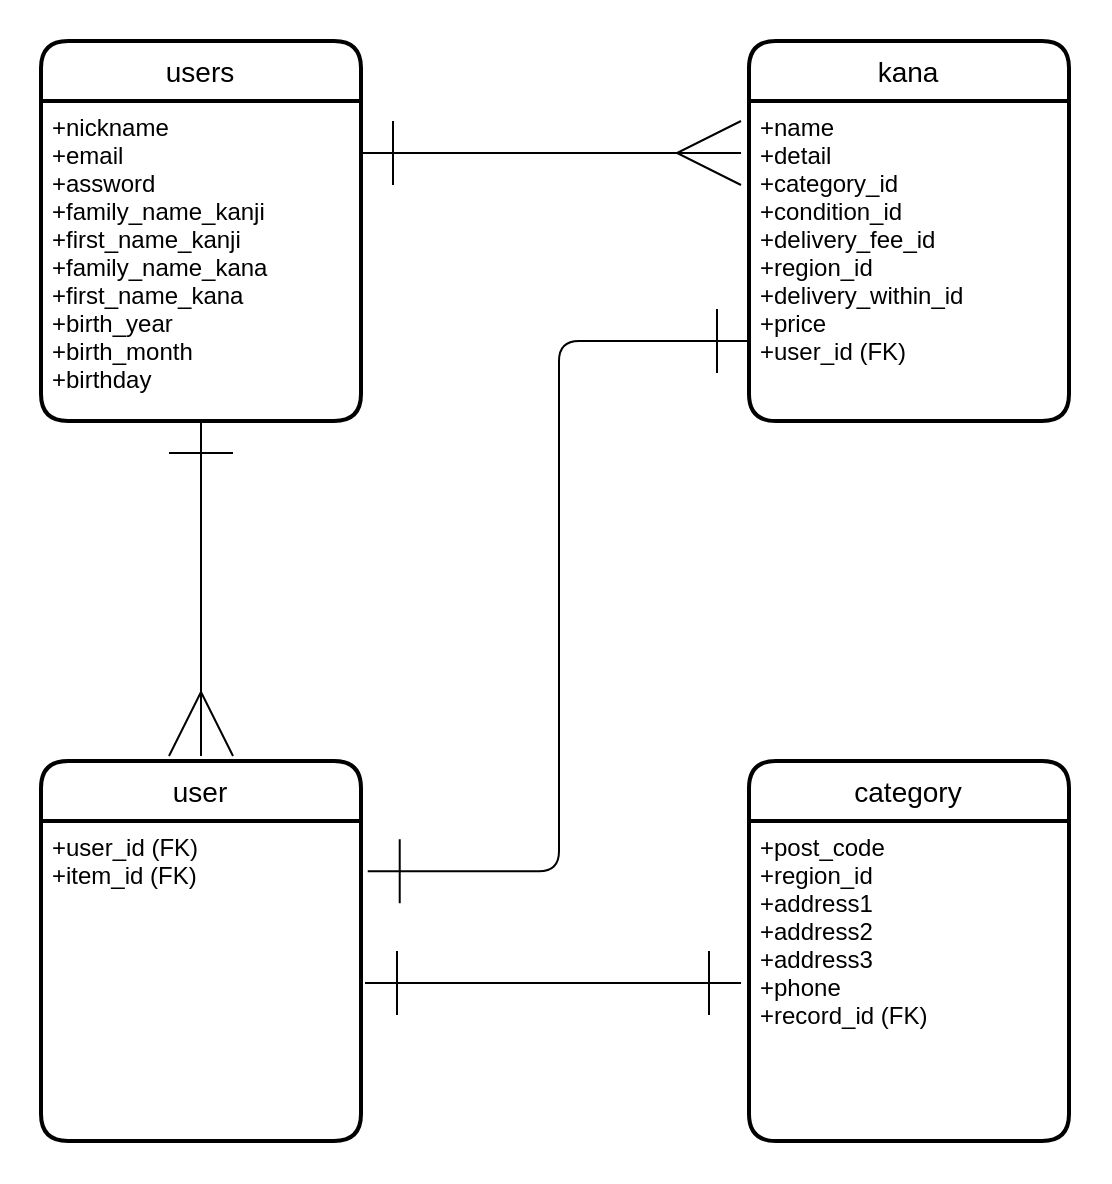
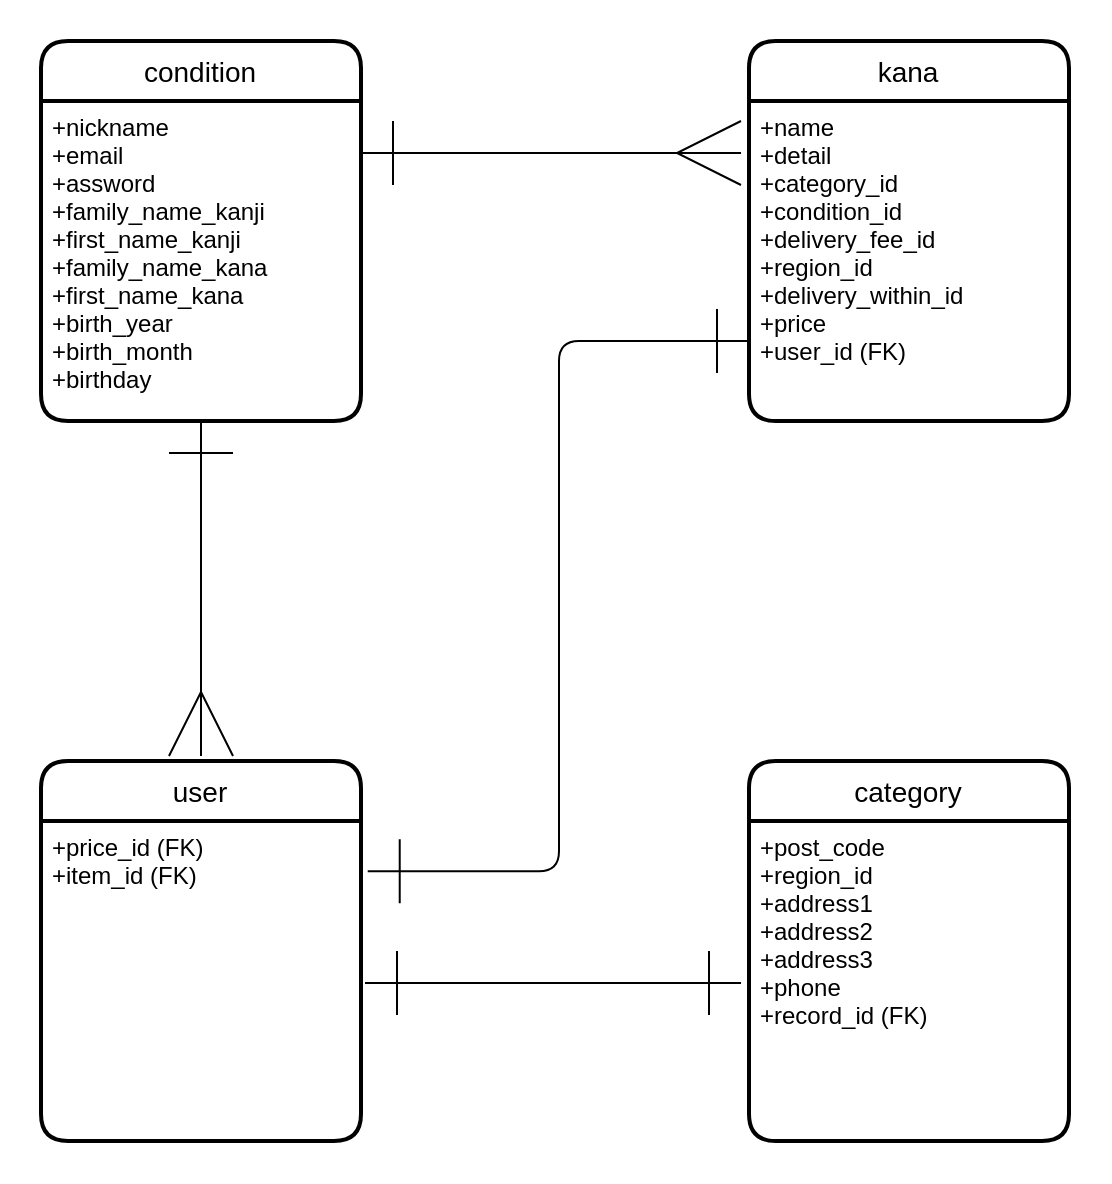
- <mxCell id="6" value="users" style="swimlane;childLayout=stackLayout;horizontal=1;startSize=30;horizontalStack=0;rounded=1;fontSize=14;fontStyle=0;strokeWidth=2;resizeParent=0;resizeLast=1;shadow=0;dashed=0;align=center;" parent="1" vertex="1"><mxGeometry x="20" y="20" width="160" height="190" as="geometry" /></mxCell>
+ <mxCell id="6" value="condition" style="swimlane;childLayout=stackLayout;horizontal=1;startSize=30;horizontalStack=0;rounded=1;fontSize=14;fontStyle=0;strokeWidth=2;resizeParent=0;resizeLast=1;shadow=0;dashed=0;align=center;" parent="1" vertex="1"><mxGeometry x="20" y="20" width="160" height="190" as="geometry" /></mxCell>
- <mxCell id="3" value="+user_id (FK)&#10;+item_id (FK)" style="align=left;strokeColor=none;fillColor=none;spacingLeft=4;fontSize=12;verticalAlign=top;resizable=0;rotatable=0;part=1;" parent="2" vertex="1"><mxGeometry y="30" width="160" height="160" as="geometry" /></mxCell>
+ <mxCell id="3" value="+price_id (FK)&#10;+item_id (FK)" style="align=left;strokeColor=none;fillColor=none;spacingLeft=4;fontSize=12;verticalAlign=top;resizable=0;rotatable=0;part=1;" parent="2" vertex="1"><mxGeometry y="30" width="160" height="160" as="geometry" /></mxCell>
